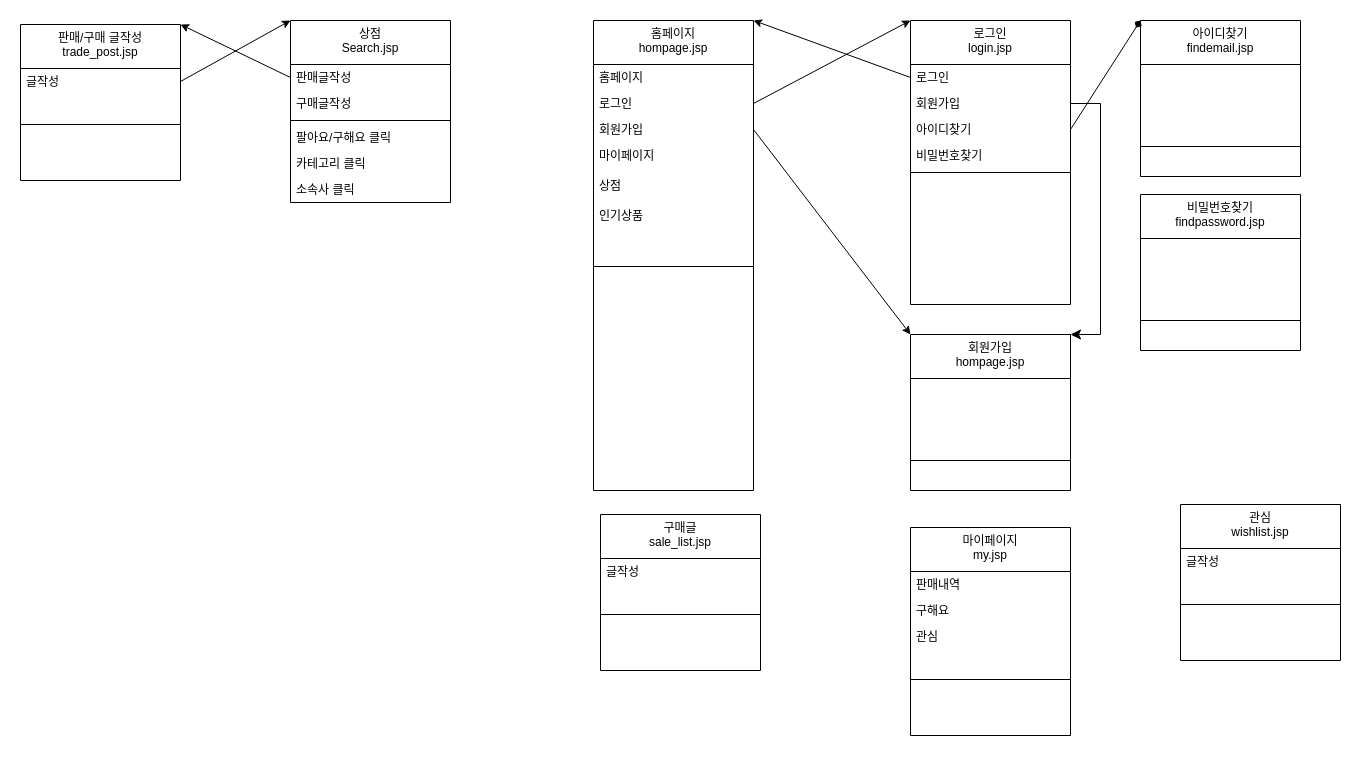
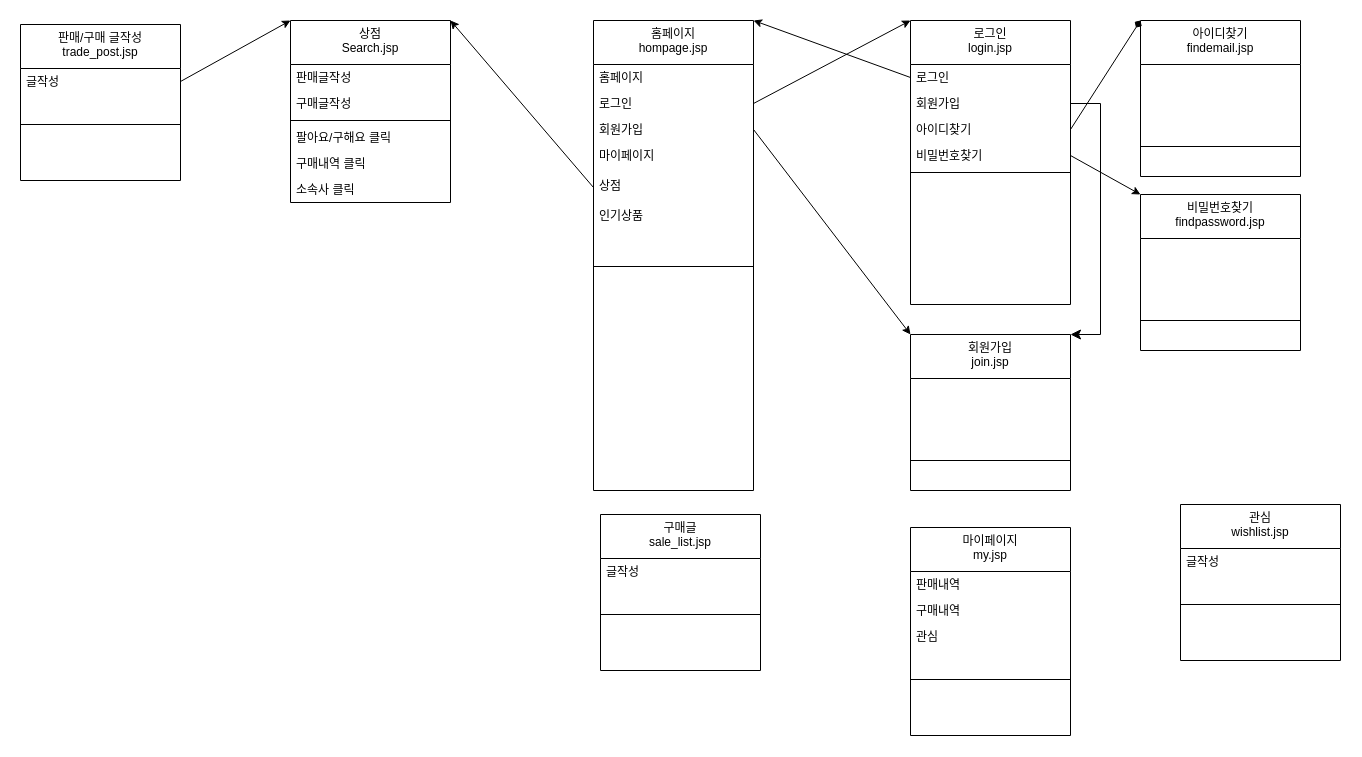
- <mxCell id="61" value="" style="endArrow=classic;html=1;rounded=0;entryX=1;entryY=0;entryDx=0;entryDy=0;exitX=0;exitY=0.5;exitDx=0;exitDy=0;" edge="1" parent="1" source="12" target="55"><mxGeometry width="50" height="50" relative="1" as="geometry"><mxPoint x="273" y="151" as="sourcePoint" /><mxPoint x="130" y="14" as="targetPoint" /></mxGeometry></mxCell>
+ <mxCell id="32" value="" style="endArrow=classic;html=1;rounded=0;entryX=1;entryY=0;entryDx=0;entryDy=0;exitX=0;exitY=0.5;exitDx=0;exitDy=0;" edge="1" parent="1" source="7" target="11"><mxGeometry width="50" height="50" relative="1" as="geometry"><mxPoint x="763" y="87" as="sourcePoint" /><mxPoint x="920" y="30" as="targetPoint" /></mxGeometry></mxCell>
- <mxCell id="16" value="카테고리 클릭" style="text;align=left;verticalAlign=top;spacingLeft=4;spacingRight=4;overflow=hidden;rotatable=0;points=[[0,0.5],[1,0.5]];portConstraint=eastwest;fontStyle=0" parent="11" vertex="1"><mxGeometry y="130" width="160" height="26" as="geometry" /></mxCell>
+ <mxCell id="16" value="구매내역 클릭" style="text;align=left;verticalAlign=top;spacingLeft=4;spacingRight=4;overflow=hidden;rotatable=0;points=[[0,0.5],[1,0.5]];portConstraint=eastwest;fontStyle=0" parent="11" vertex="1"><mxGeometry y="130" width="160" height="26" as="geometry" /></mxCell>
+ <mxCell id="47" value="" style="endArrow=classic;html=1;rounded=0;exitX=1;exitY=0.5;exitDx=0;exitDy=0;entryX=0;entryY=0;entryDx=0;entryDy=0;" edge="1" parent="1" source="22" target="41"><mxGeometry width="50" height="50" relative="1" as="geometry"><mxPoint x="1080" y="139" as="sourcePoint" /><mxPoint x="1150" y="30" as="targetPoint" /></mxGeometry></mxCell>
- <mxCell id="25" value="회원가입&#10;hompage.jsp" style="swimlane;fontStyle=0;align=center;verticalAlign=top;childLayout=stackLayout;horizontal=1;startSize=44;horizontalStack=0;resizeParent=1;resizeLast=0;collapsible=1;marginBottom=0;rounded=0;shadow=0;strokeWidth=1;" vertex="1" parent="1"><mxGeometry x="910" y="334" width="160" height="156" as="geometry"><mxRectangle x="230" y="140" width="160" height="26" as="alternateBounds" /></mxGeometry></mxCell>
+ <mxCell id="25" value="회원가입&#10;join.jsp" style="swimlane;fontStyle=0;align=center;verticalAlign=top;childLayout=stackLayout;horizontal=1;startSize=44;horizontalStack=0;resizeParent=1;resizeLast=0;collapsible=1;marginBottom=0;rounded=0;shadow=0;strokeWidth=1;" vertex="1" parent="1"><mxGeometry x="910" y="334" width="160" height="156" as="geometry"><mxRectangle x="230" y="140" width="160" height="26" as="alternateBounds" /></mxGeometry></mxCell>
- <mxCell id="64" value="구해요" style="text;align=left;verticalAlign=top;spacingLeft=4;spacingRight=4;overflow=hidden;rotatable=0;points=[[0,0.5],[1,0.5]];portConstraint=eastwest;rounded=0;shadow=0;html=0;" vertex="1" parent="62"><mxGeometry y="70" width="160" height="26" as="geometry" /></mxCell>
+ <mxCell id="64" value="구매내역" style="text;align=left;verticalAlign=top;spacingLeft=4;spacingRight=4;overflow=hidden;rotatable=0;points=[[0,0.5],[1,0.5]];portConstraint=eastwest;rounded=0;shadow=0;html=0;" vertex="1" parent="62"><mxGeometry y="70" width="160" height="26" as="geometry" /></mxCell>
